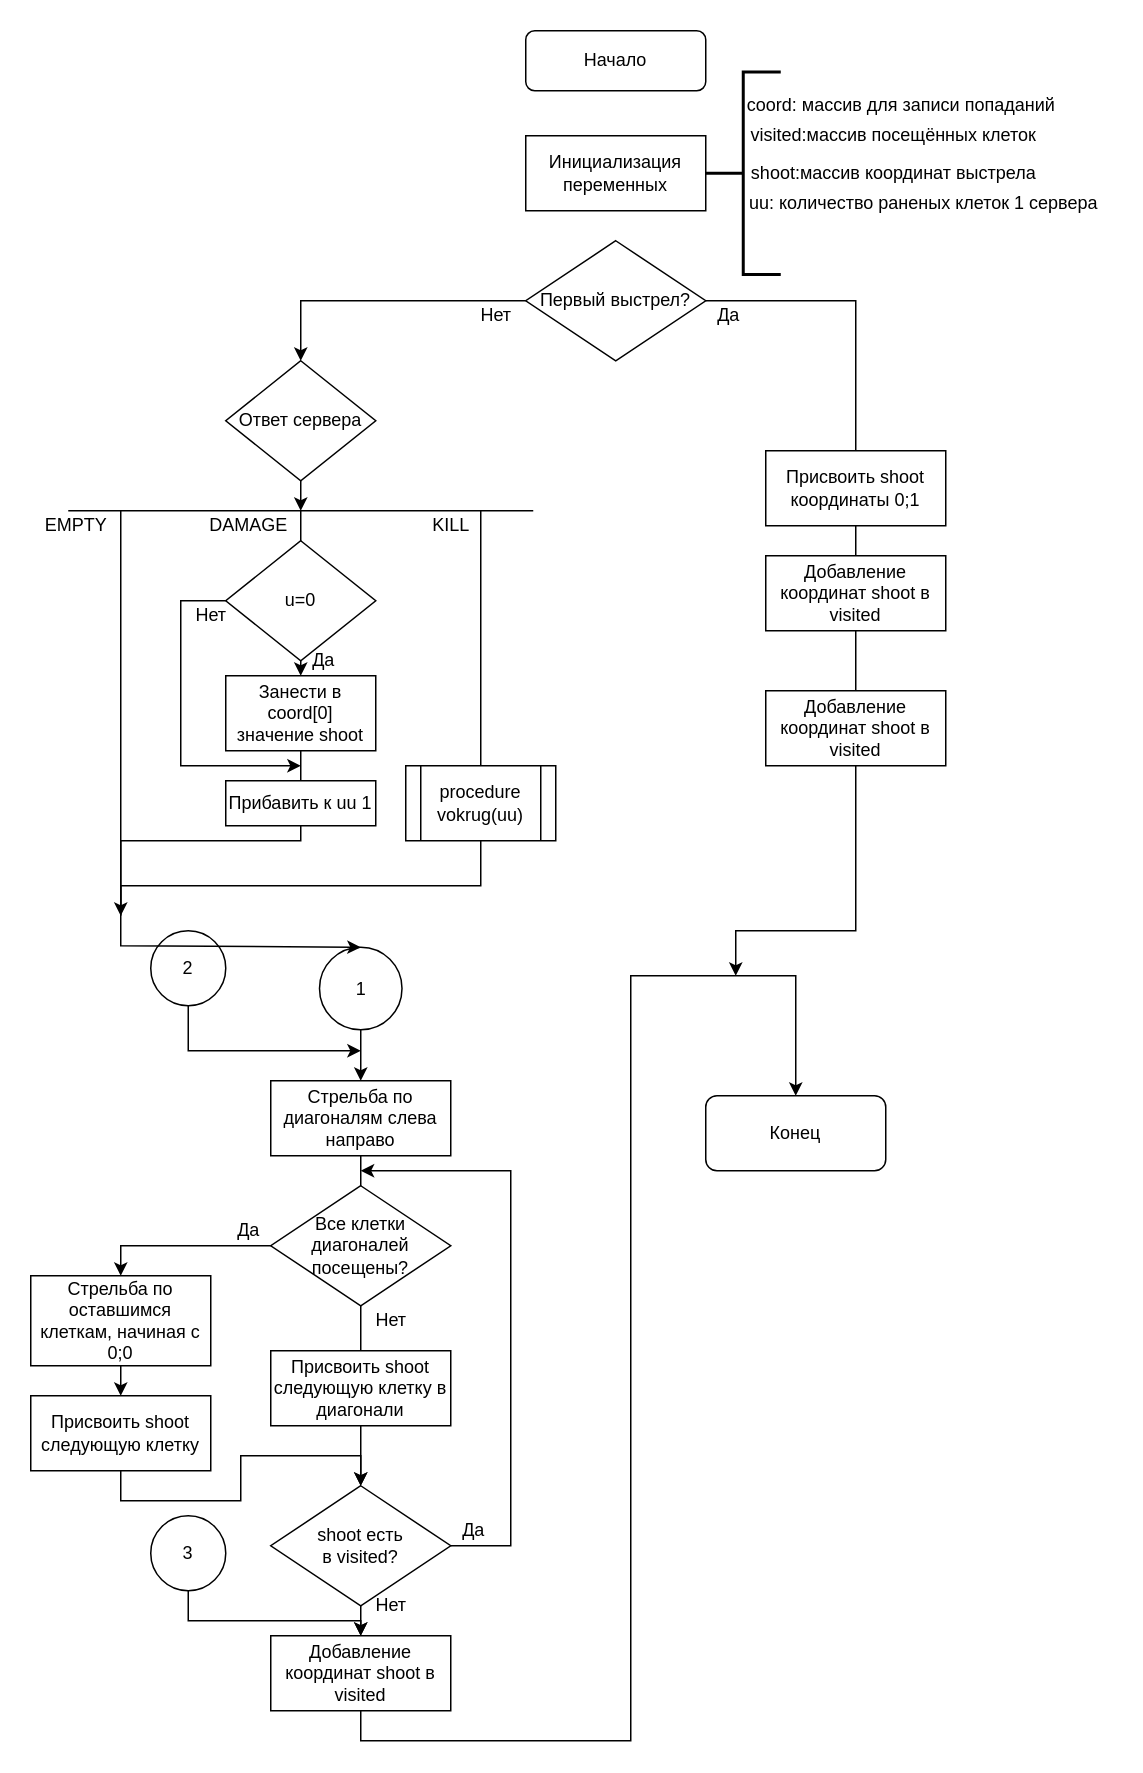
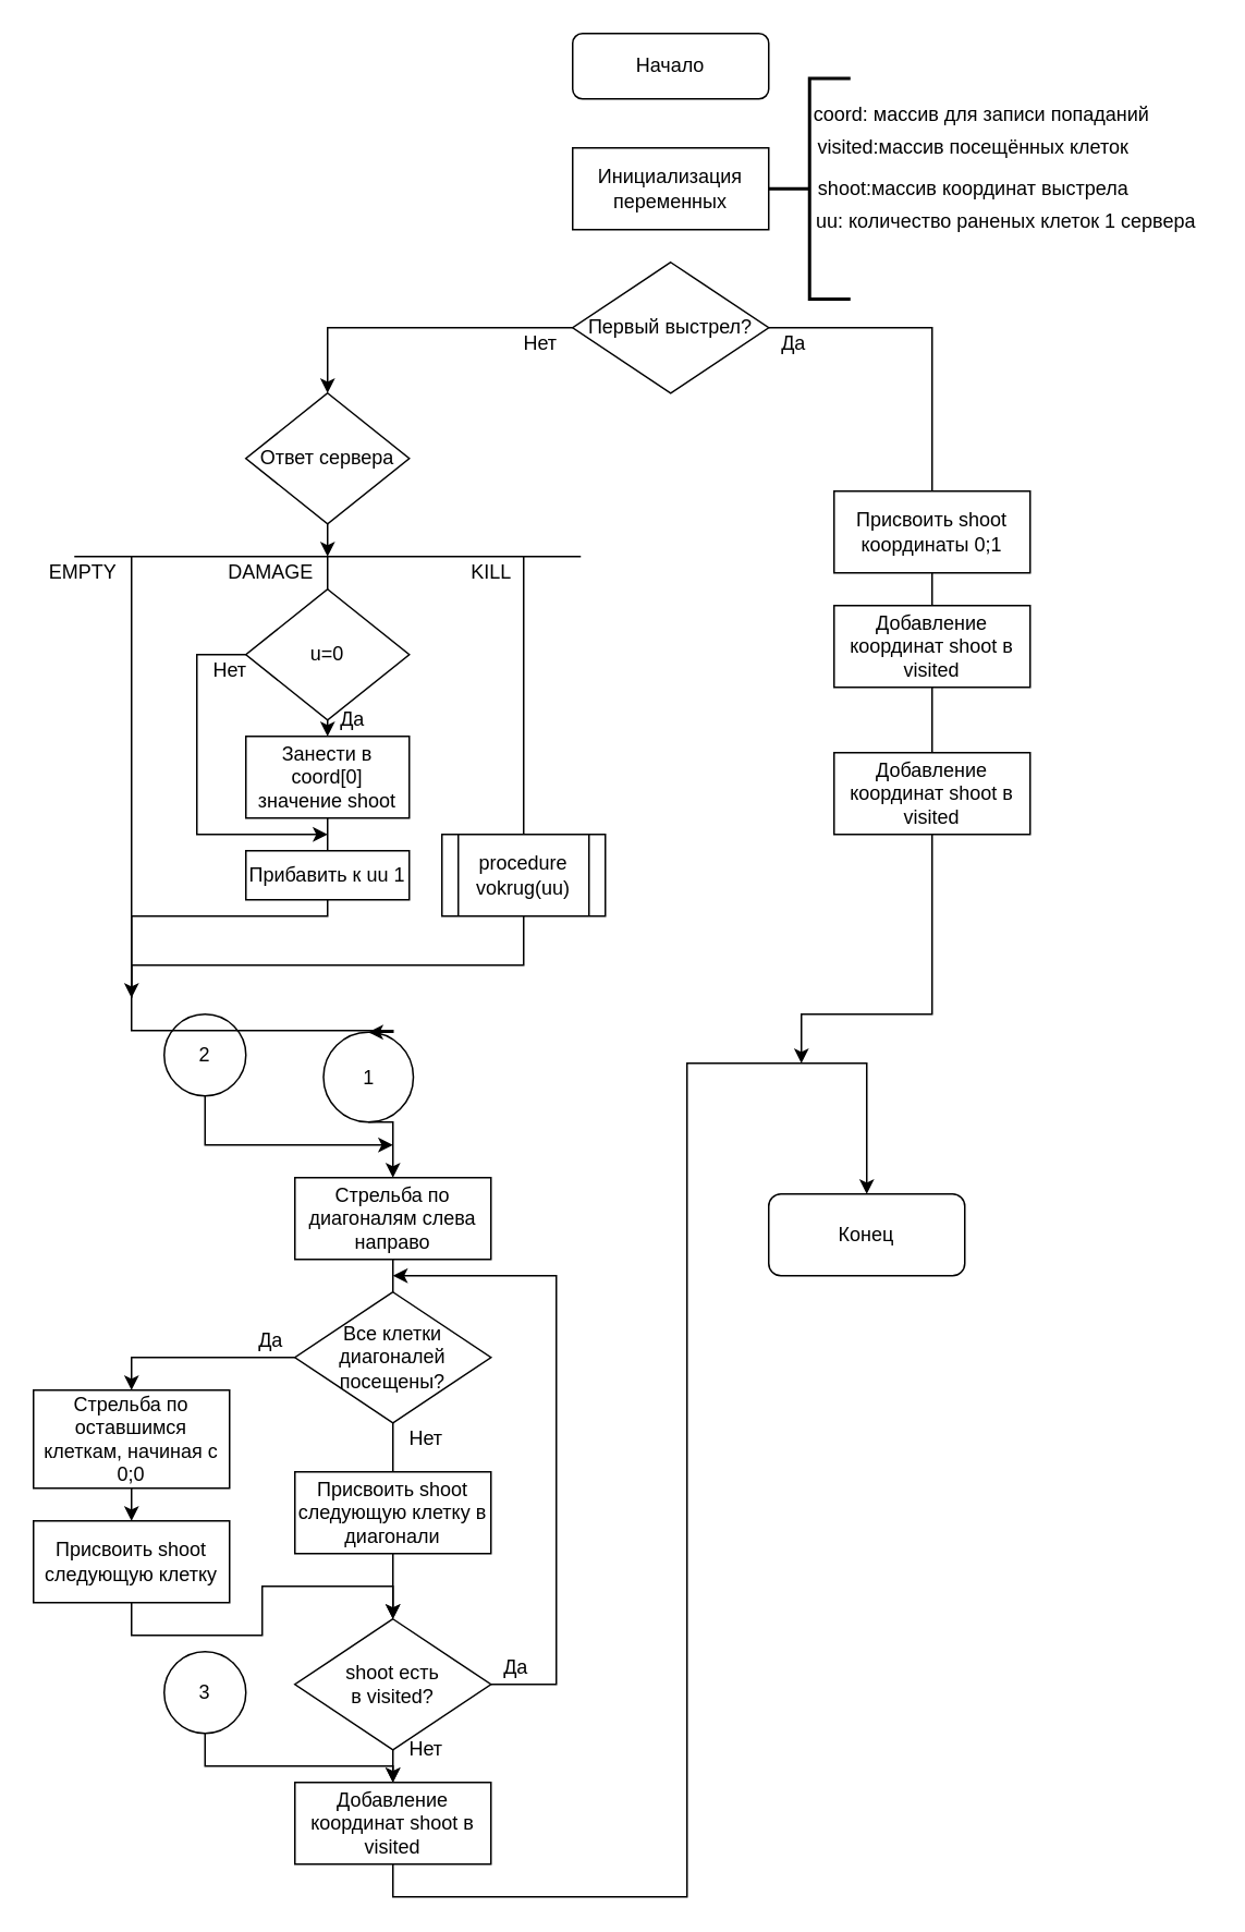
- <mxCell id="38" value="1" style="ellipse;whiteSpace=wrap;html=1;aspect=fixed;" parent="1" vertex="1"><mxGeometry x="212.5" y="631" width="55" height="55" as="geometry" /></mxCell>
+ <mxCell id="38" value="1" style="ellipse;whiteSpace=wrap;html=1;aspect=fixed;" parent="1" vertex="1"><mxGeometry x="197.5" y="631" width="55" height="55" as="geometry" /></mxCell>
